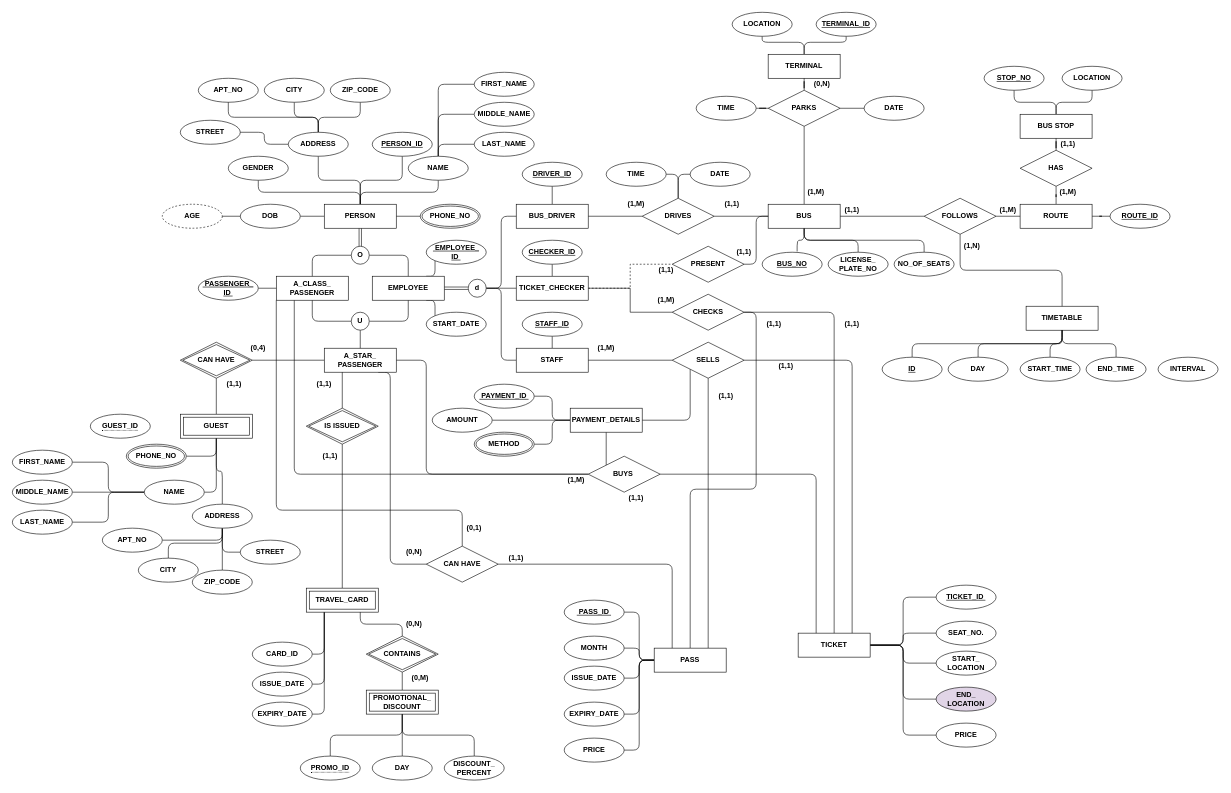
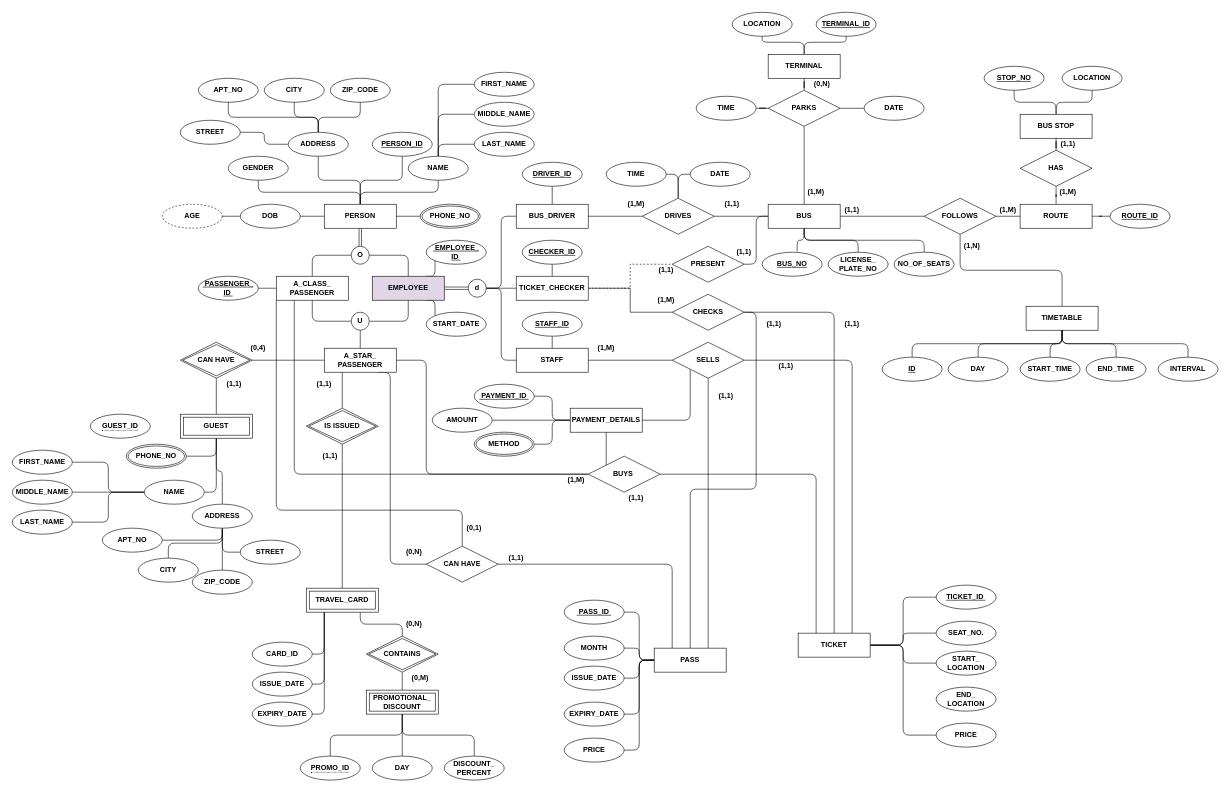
- <mxCell id="14" value="&lt;b&gt;EMPLOYEE&lt;/b&gt;" style="rounded=0;whiteSpace=wrap;html=1;" parent="1" vertex="1"><mxGeometry x="620" y="460" width="120" height="40" as="geometry" /></mxCell>
+ <mxCell id="14" value="&lt;b&gt;EMPLOYEE&lt;/b&gt;" style="rounded=0;whiteSpace=wrap;html=1;fillColor=#e1d5e7;" parent="1" vertex="1"><mxGeometry x="620" y="460" width="120" height="40" as="geometry" /></mxCell>
+ <mxCell id="179" style="edgeStyle=orthogonalEdgeStyle;curved=0;rounded=1;sketch=0;orthogonalLoop=1;jettySize=auto;html=1;exitX=0.5;exitY=0;exitDx=0;exitDy=0;entryX=0.5;entryY=1;entryDx=0;entryDy=0;endArrow=none;endFill=0;" parent="1" source="180" target="79" edge="1"><mxGeometry relative="1" as="geometry" /></mxCell>
- <mxCell id="75" style="edgeStyle=orthogonalEdgeStyle;curved=0;rounded=1;sketch=0;orthogonalLoop=1;jettySize=auto;html=1;exitX=1;exitY=0.5;exitDx=0;exitDy=0;entryX=0;entryY=0.5;entryDx=0;entryDy=0;endArrow=none;endFill=0;" parent="1" source="78" target="138" edge="1"><mxGeometry relative="1" as="geometry" /></mxCell>
- <mxCell id="138" value="&lt;b&gt;END_&lt;br&gt;LOCATION&lt;/b&gt;" style="ellipse;whiteSpace=wrap;html=1;align=center;fillColor=#e1d5e7;" parent="1" vertex="1"><mxGeometry x="1560" y="1145" width="100" height="40" as="geometry" /></mxCell>
+ <mxCell id="138" value="&lt;b&gt;END_&lt;br&gt;LOCATION&lt;/b&gt;" style="ellipse;whiteSpace=wrap;html=1;align=center;" parent="1" vertex="1"><mxGeometry x="1560" y="1145" width="100" height="40" as="geometry" /></mxCell>
